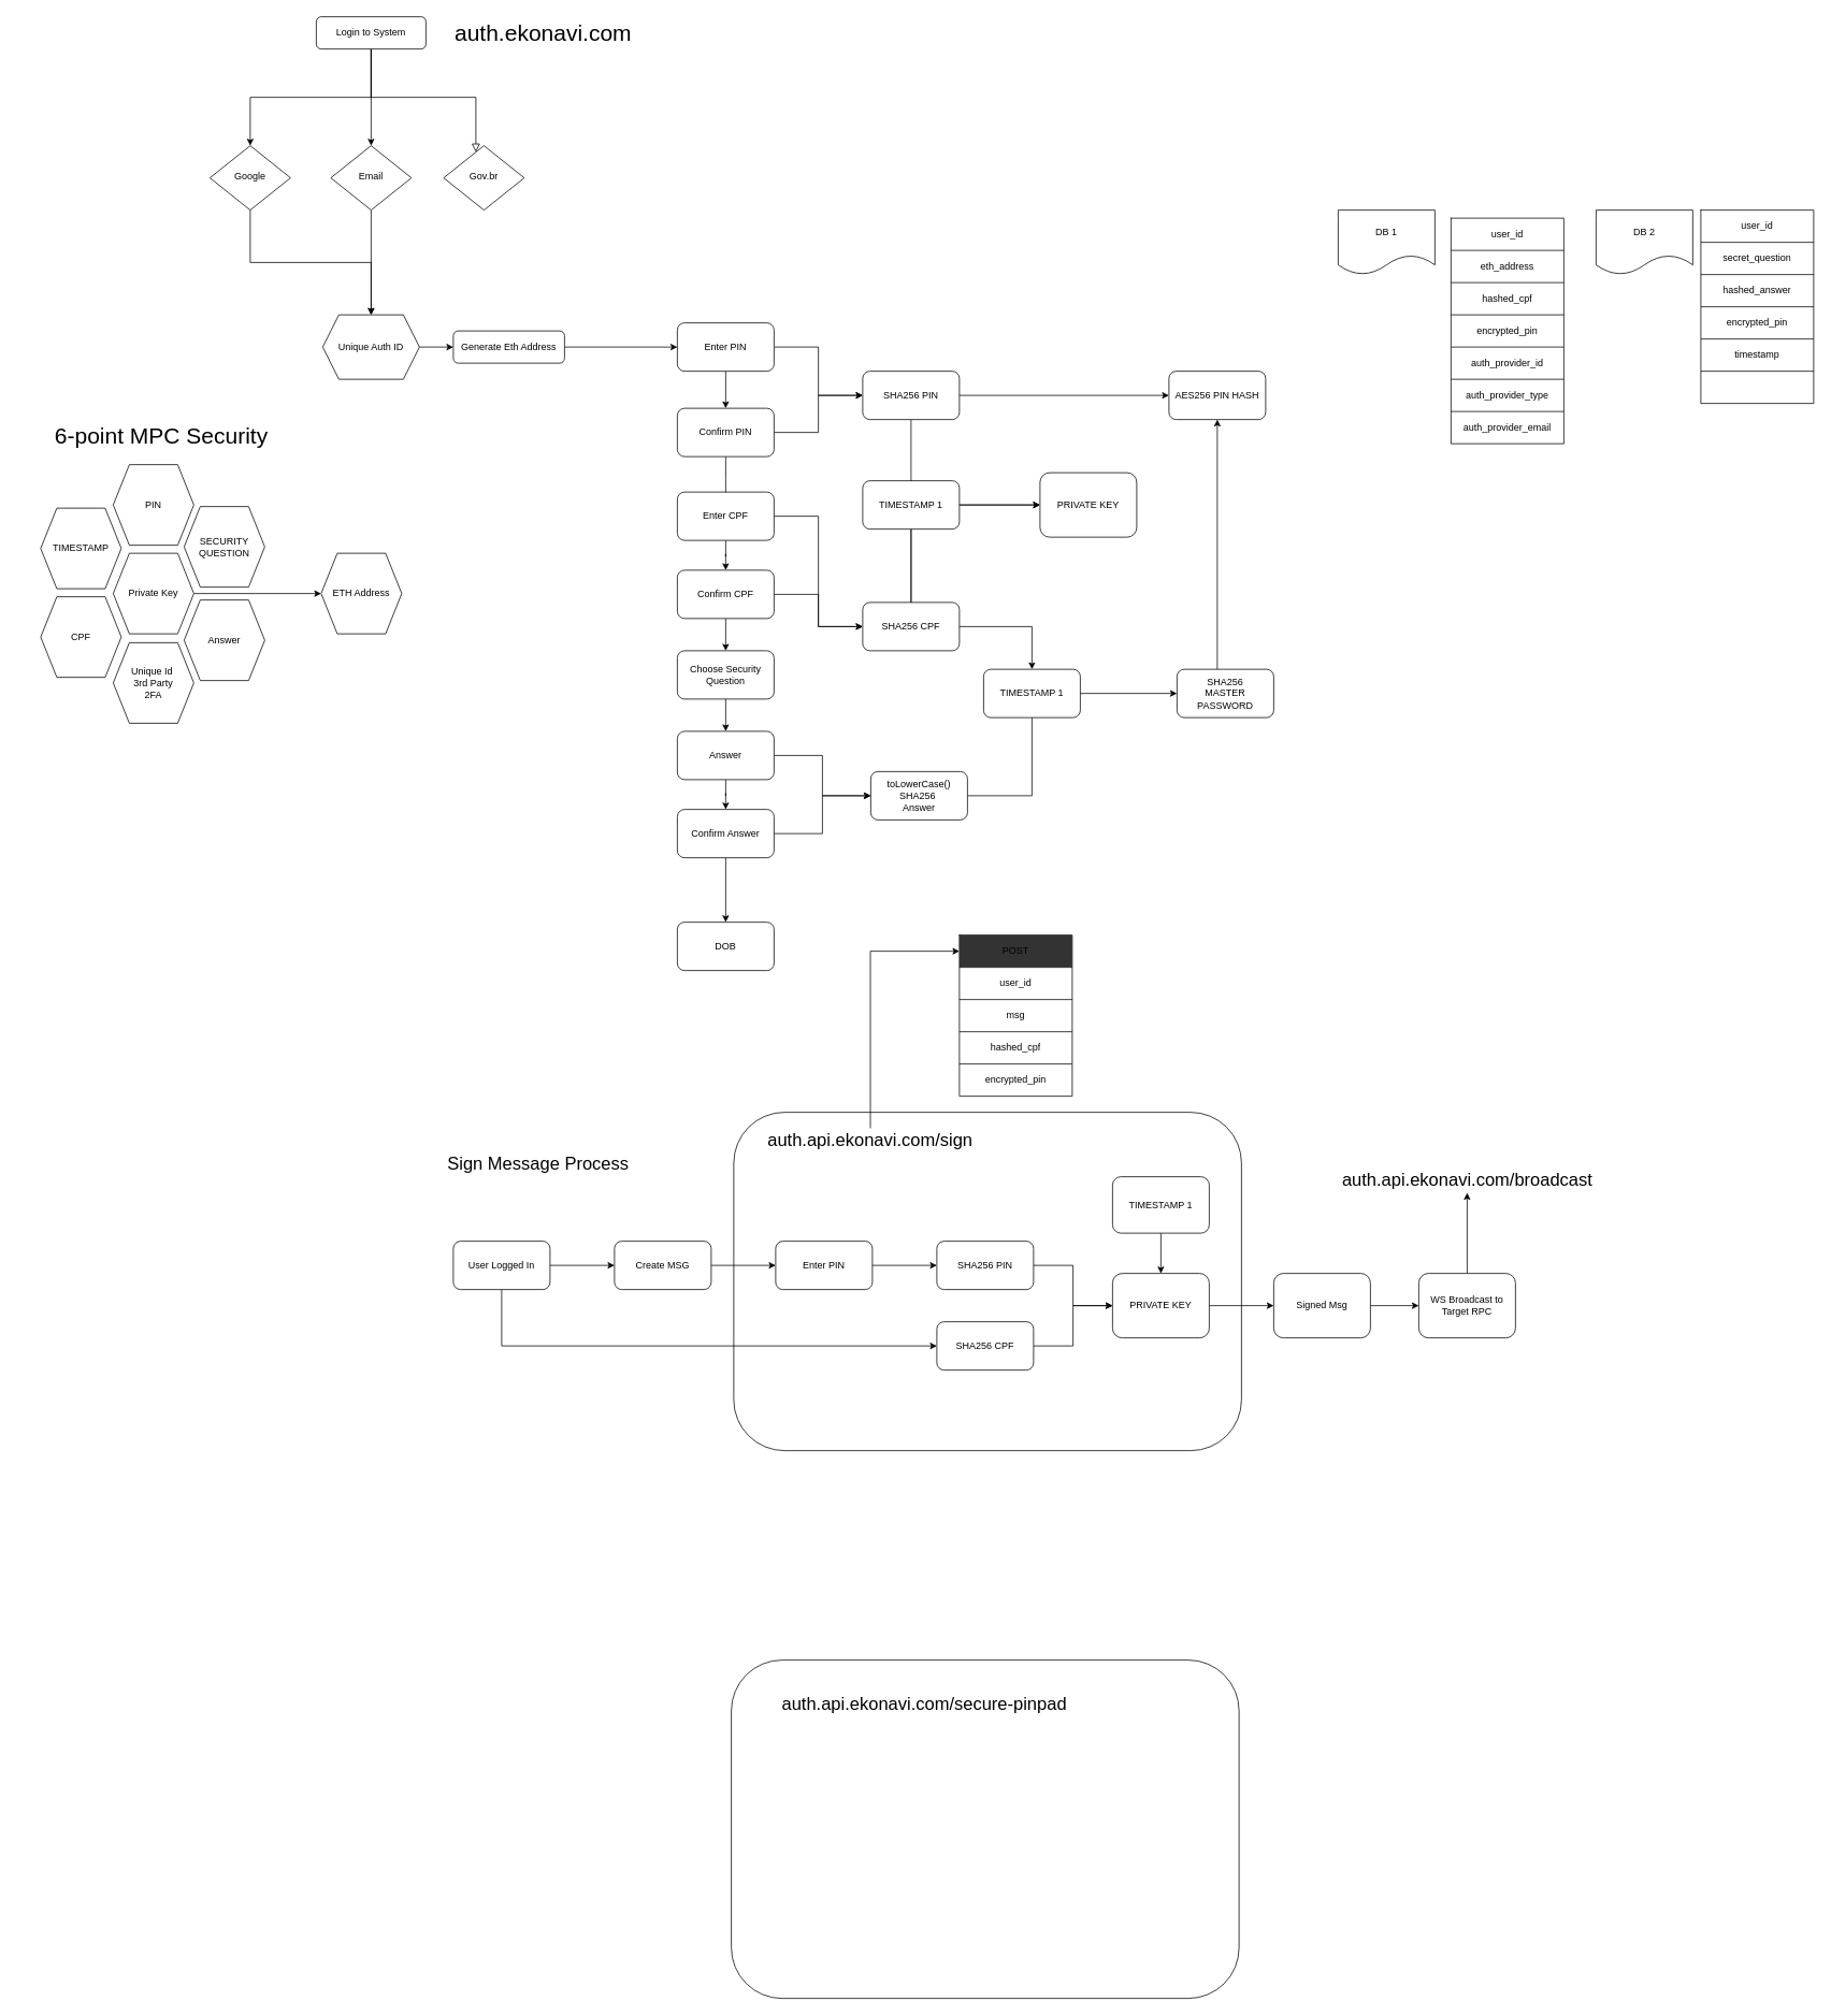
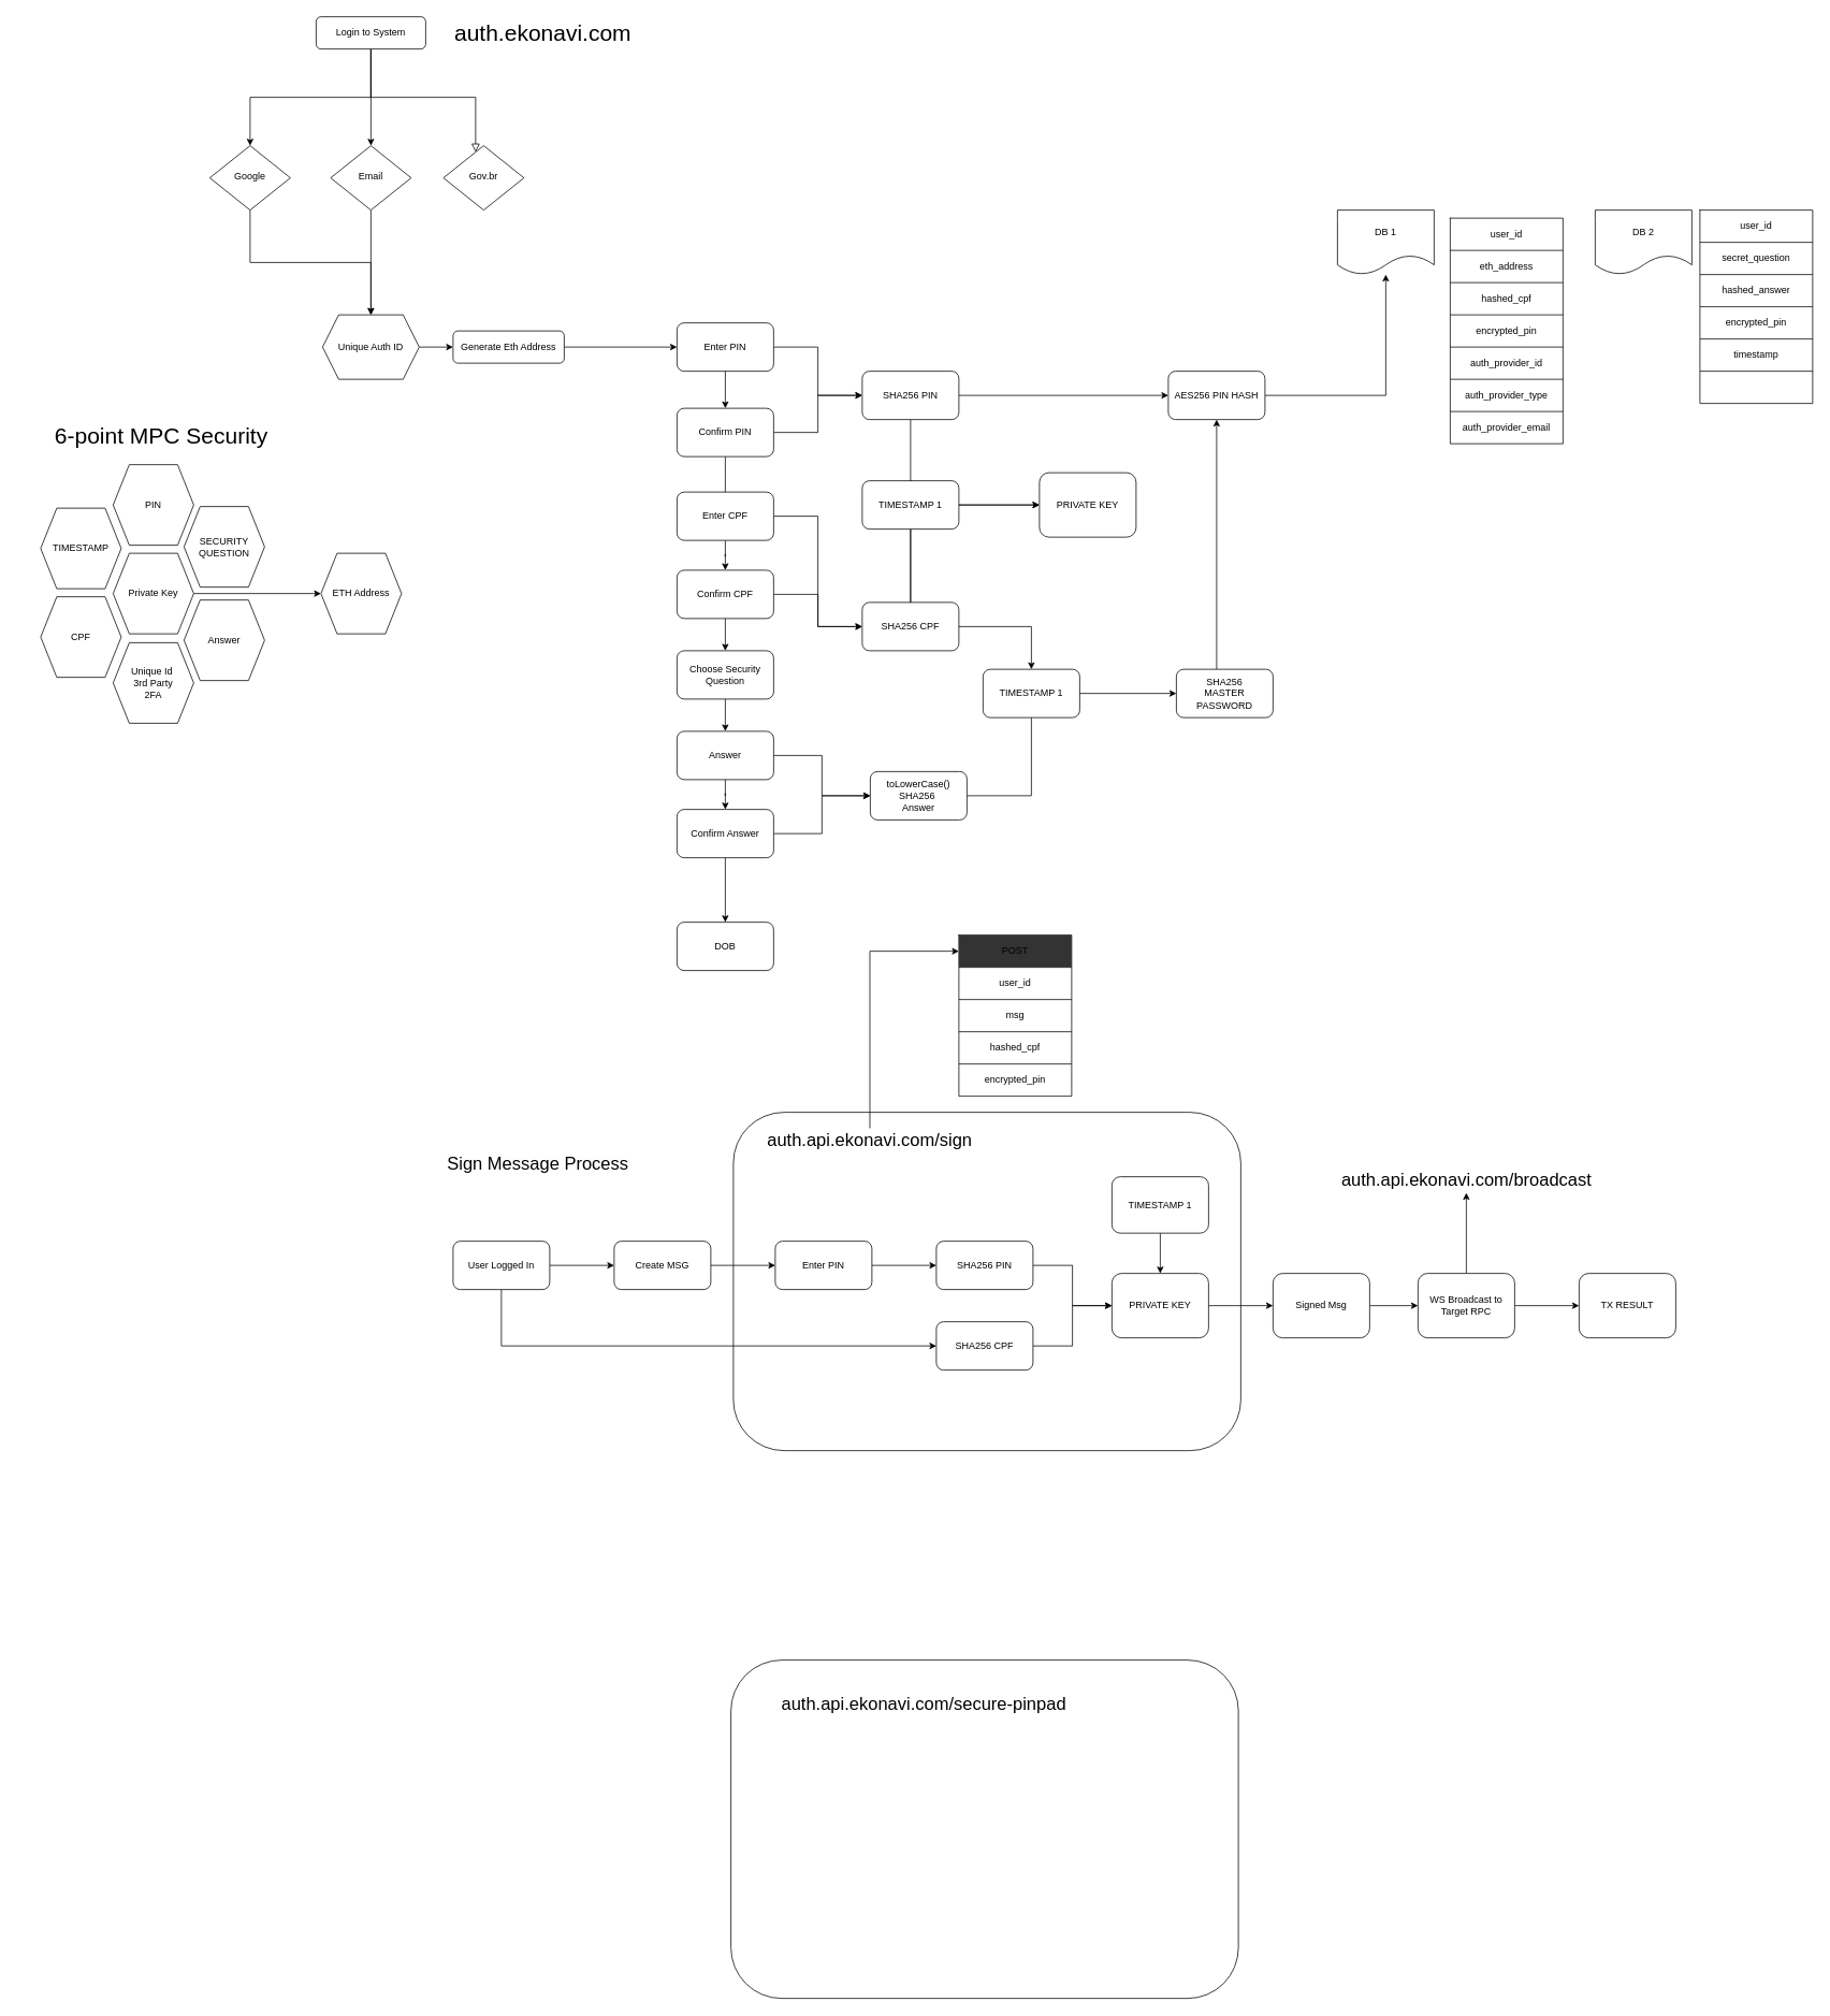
+ <mxCell id="45" value="" style="edgeStyle=orthogonalEdgeStyle;rounded=0;orthogonalLoop=1;jettySize=auto;html=1;" edge="1" parent="1" source="46" target="47"><mxGeometry relative="1" as="geometry" /></mxCell>
+ <mxCell id="85" value="" style="edgeStyle=orthogonalEdgeStyle;rounded=0;orthogonalLoop=1;jettySize=auto;html=1;" edge="1" parent="1" source="87" target="120"><mxGeometry relative="1" as="geometry" /></mxCell>
+ <mxCell id="120" value="TX RESULT" style="whiteSpace=wrap;html=1;rounded=1;glass=0;strokeWidth=1;shadow=0;" vertex="1" parent="1"><mxGeometry x="1960" y="1580" width="120" height="80" as="geometry" /></mxCell>
